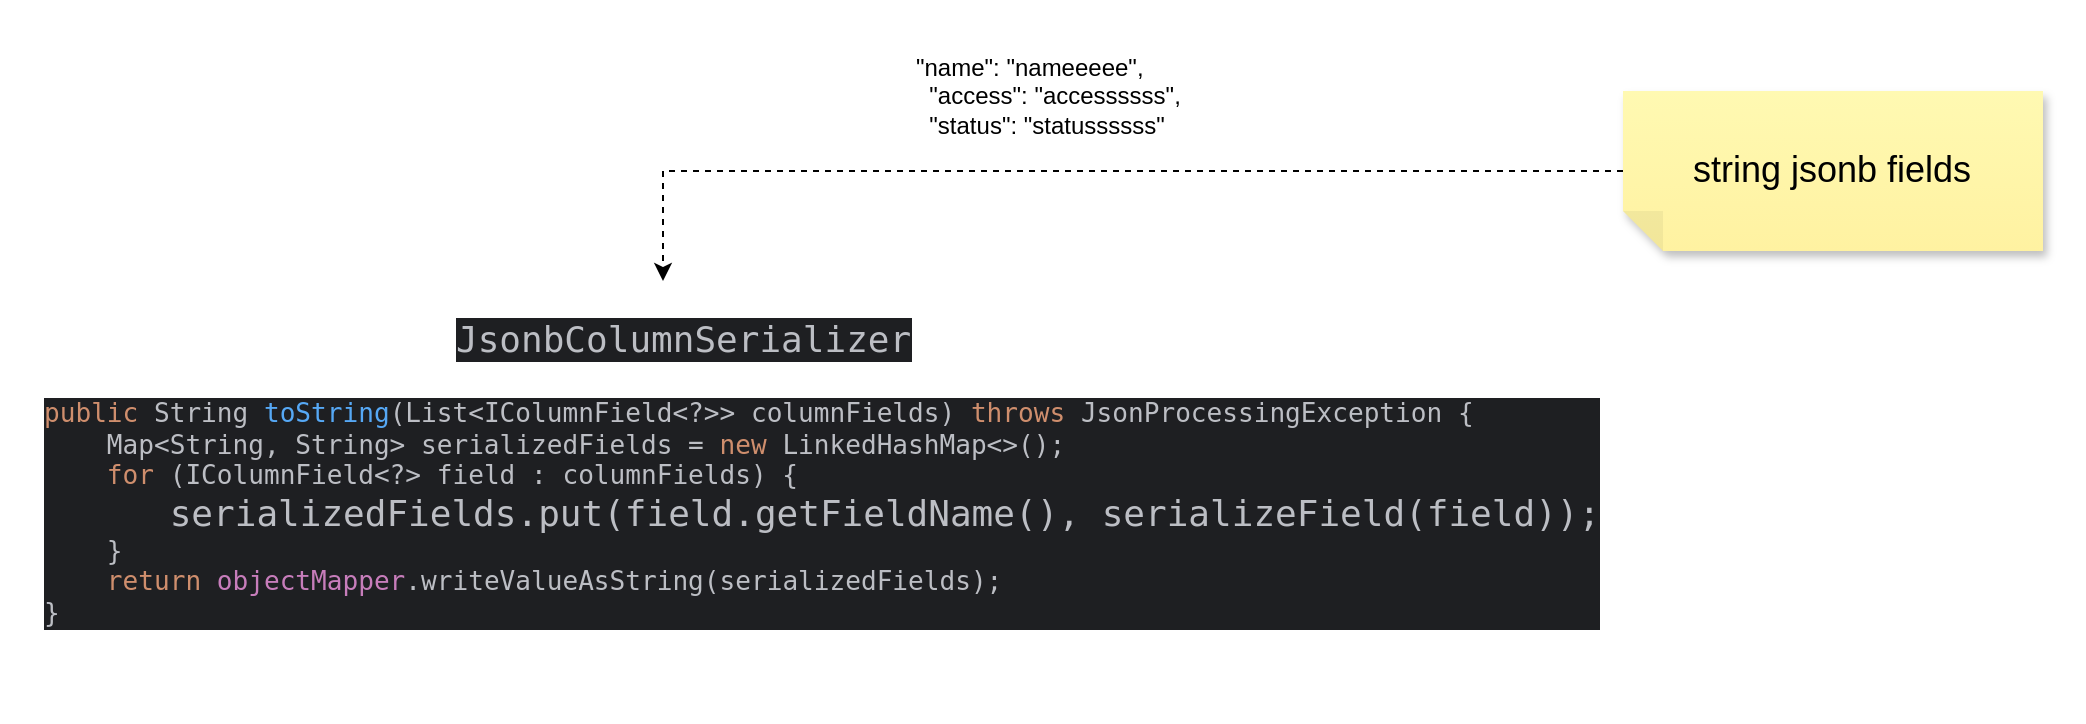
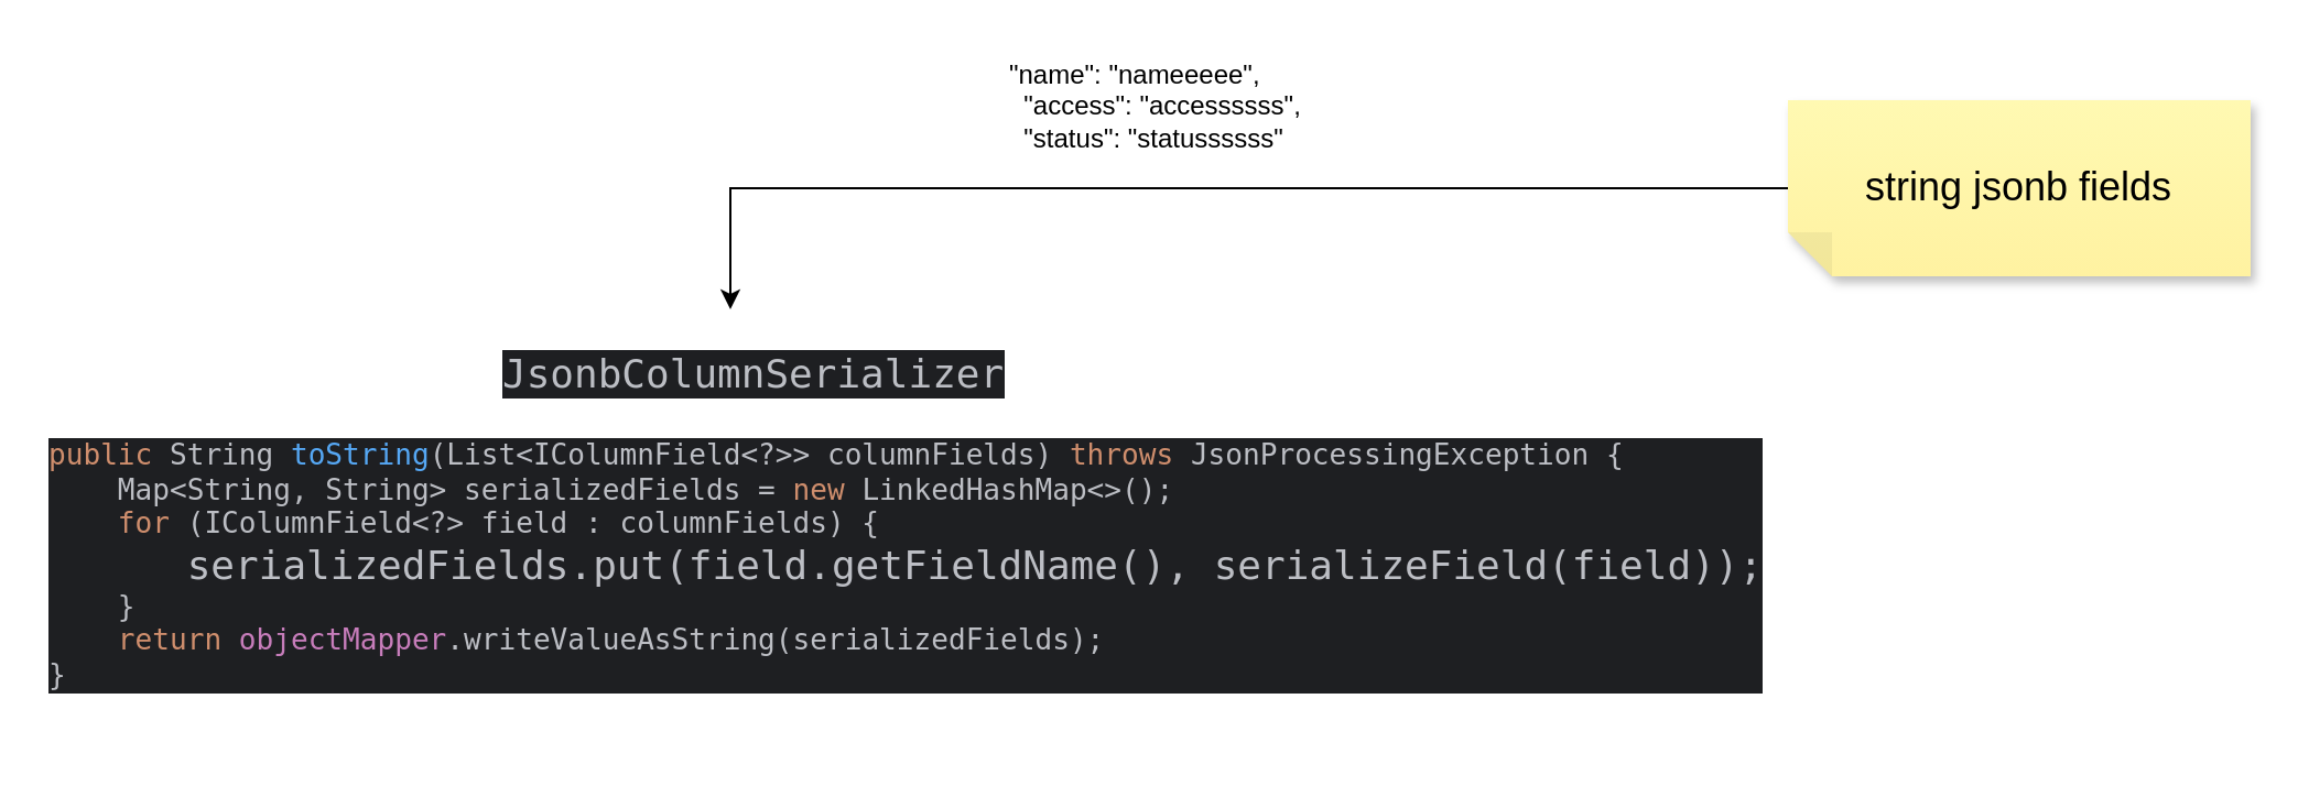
- <mxCell id="3" value="" style="edgeStyle=orthogonalEdgeStyle;rounded=0;orthogonalLoop=1;jettySize=auto;html=1;dashed=1;" edge="1" parent="1" source="4" target="2"><mxGeometry relative="1" as="geometry" /></mxCell>
+ <mxCell id="3" value="" style="edgeStyle=orthogonalEdgeStyle;rounded=0;orthogonalLoop=1;jettySize=auto;html=1;" edge="1" parent="1" source="4" target="2"><mxGeometry relative="1" as="geometry" /></mxCell>
